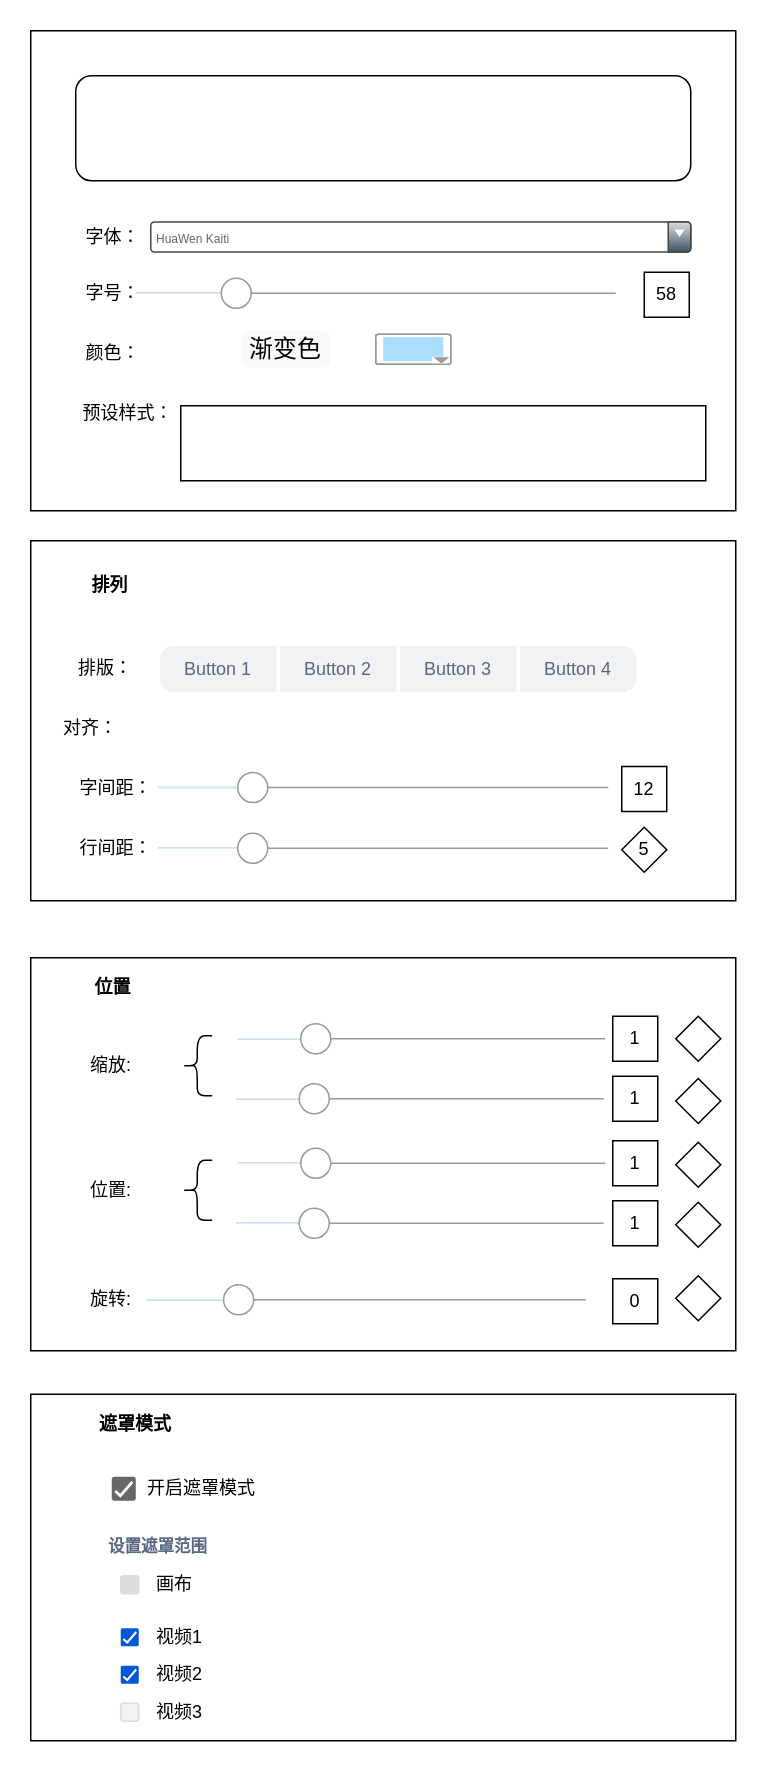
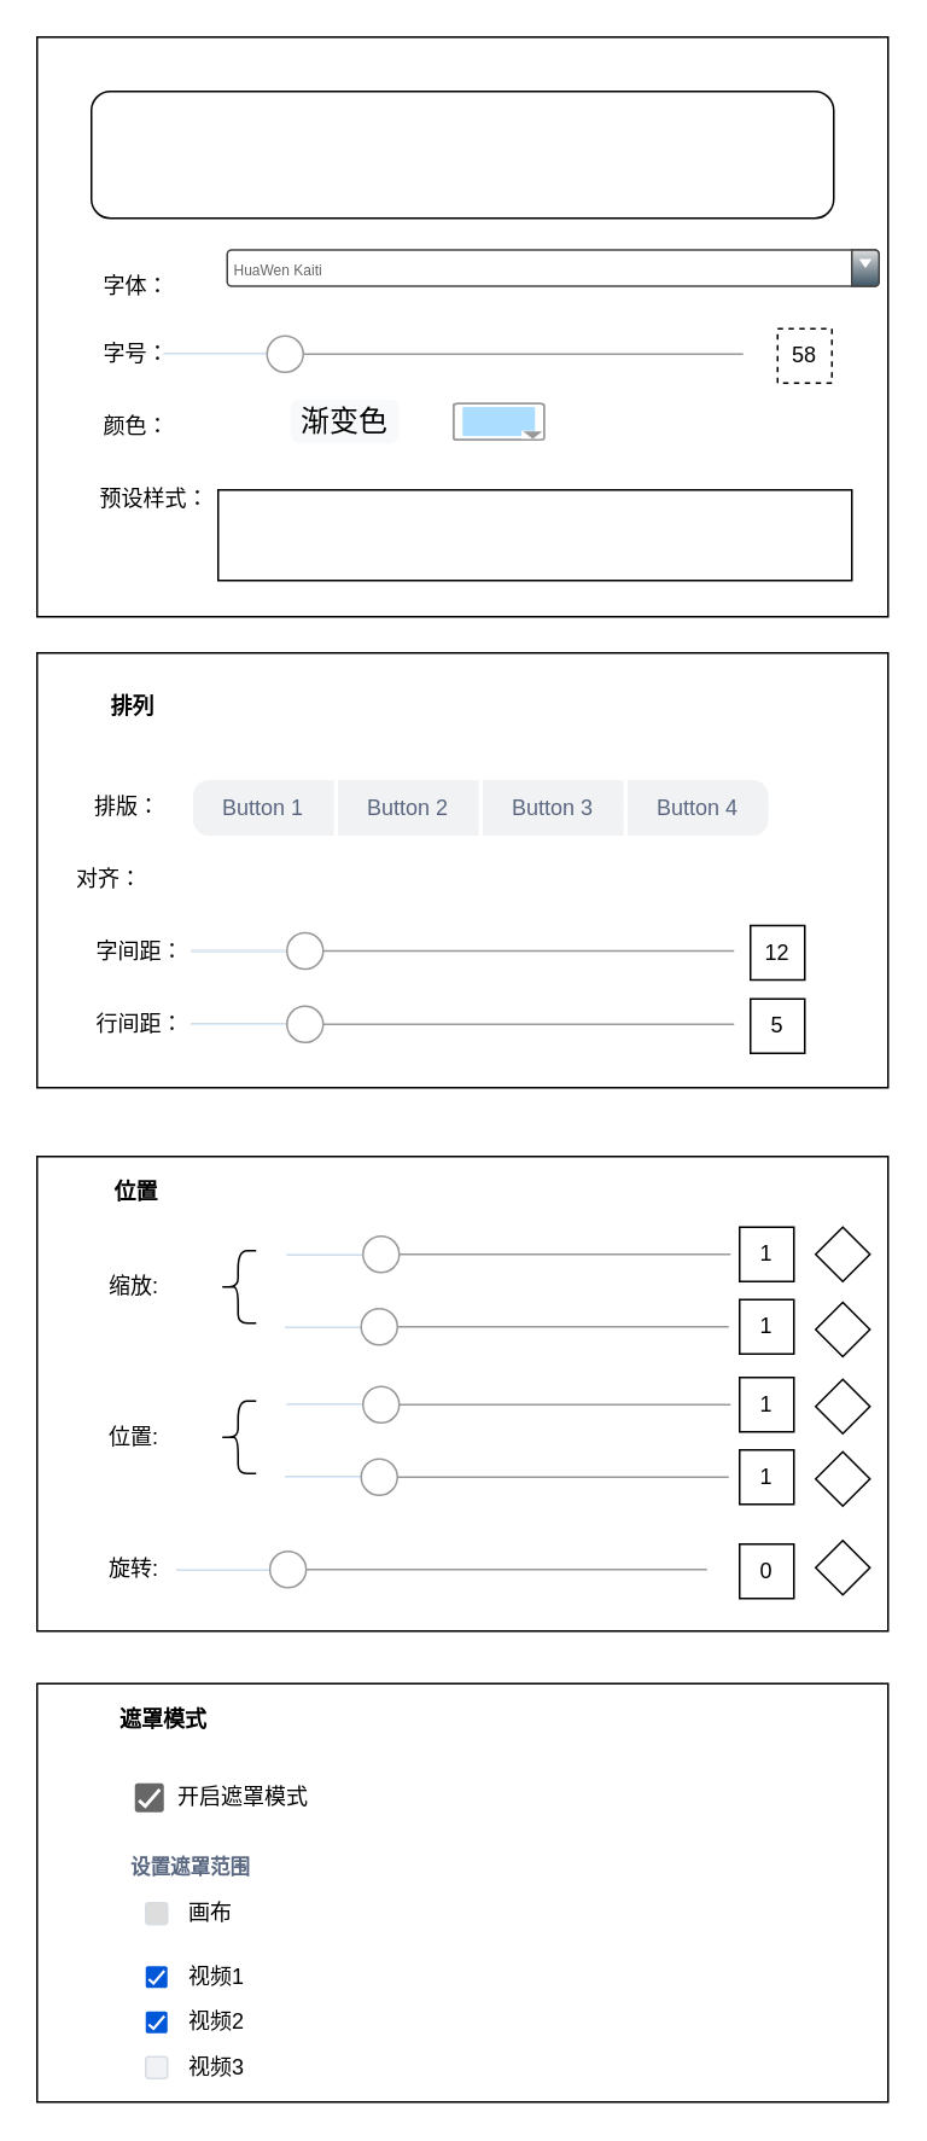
- <mxCell id="25" value="HuaWen Kaiti" style="strokeWidth=1;html=1;shadow=0;dashed=0;shape=mxgraph.ios.iComboBox;spacingTop=2;spacingLeft=2;align=left;strokeColor=#444444;fontColor=#666666;buttonText=;fontSize=8;fillColor=#dddddd;fillColor2=#3D5565;sketch=0;whiteSpace=wrap;" vertex="1" parent="22"><mxGeometry x="80" y="127.5" width="360" height="20" as="geometry" /></mxCell>
+ <mxCell id="25" value="HuaWen Kaiti" style="strokeWidth=1;html=1;shadow=0;dashed=0;shape=mxgraph.ios.iComboBox;spacingTop=2;spacingLeft=2;align=left;strokeColor=#444444;fontColor=#666666;buttonText=;fontSize=8;fillColor=#dddddd;fillColor2=#3D5565;sketch=0;whiteSpace=wrap;" vertex="1" parent="22"><mxGeometry x="105" y="117.5" width="360" height="20" as="geometry" /></mxCell>
- <mxCell id="29" value="58" style="rounded=0;whiteSpace=wrap;html=1;" vertex="1" parent="22"><mxGeometry x="409" y="161" width="30" height="30" as="geometry" /></mxCell>
+ <mxCell id="29" value="58" style="rounded=0;whiteSpace=wrap;html=1;dashed=1;" vertex="1" parent="22"><mxGeometry x="409" y="161" width="30" height="30" as="geometry" /></mxCell>
- <mxCell id="14" value="5" style="rhombus;whiteSpace=wrap;html=1;" vertex="1" parent="2"><mxGeometry x="394" y="191" width="30" height="30" as="geometry" /></mxCell>
+ <mxCell id="14" value="5" style="rounded=0;whiteSpace=wrap;html=1;" vertex="1" parent="2"><mxGeometry x="394" y="191" width="30" height="30" as="geometry" /></mxCell>
